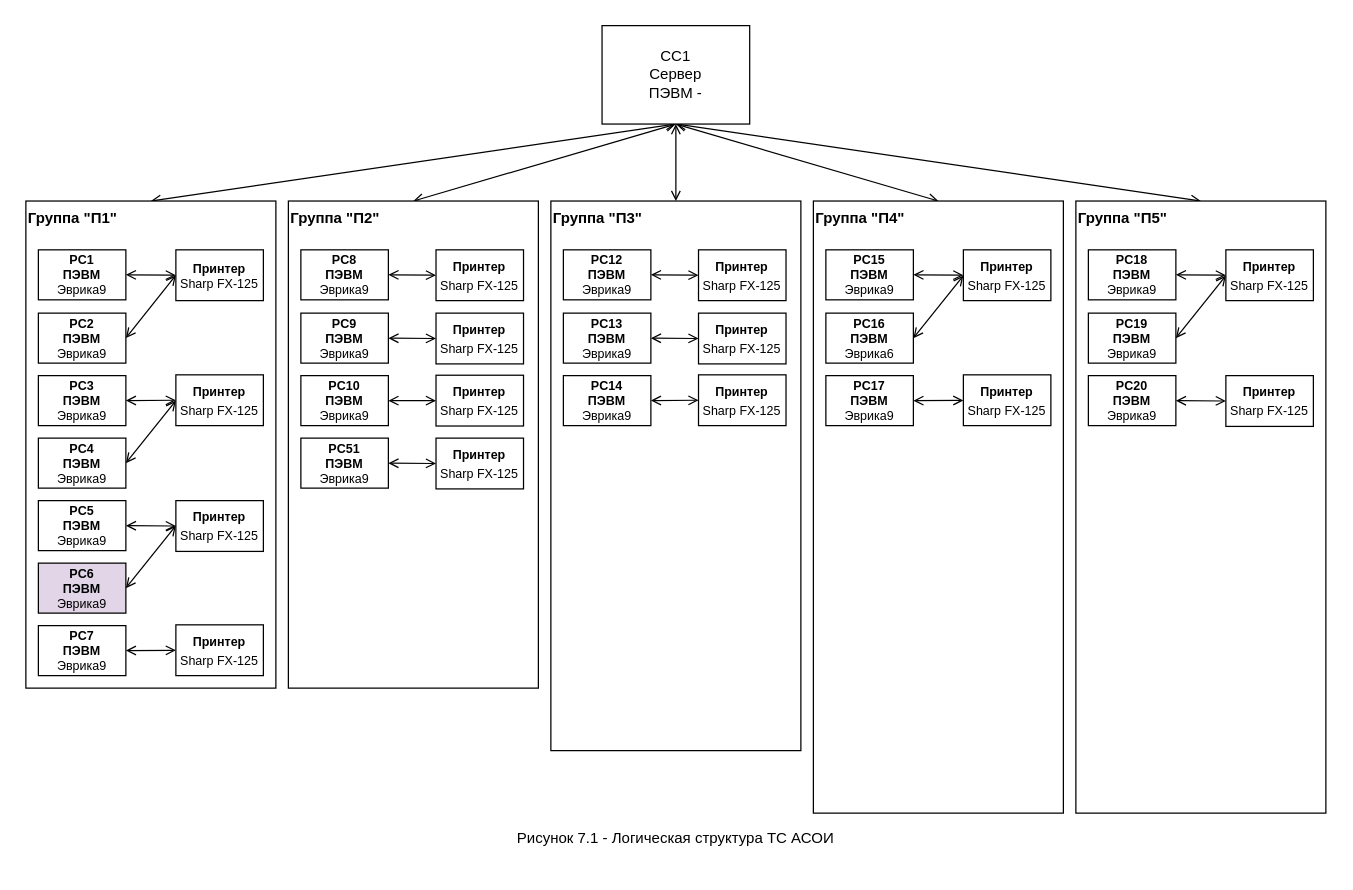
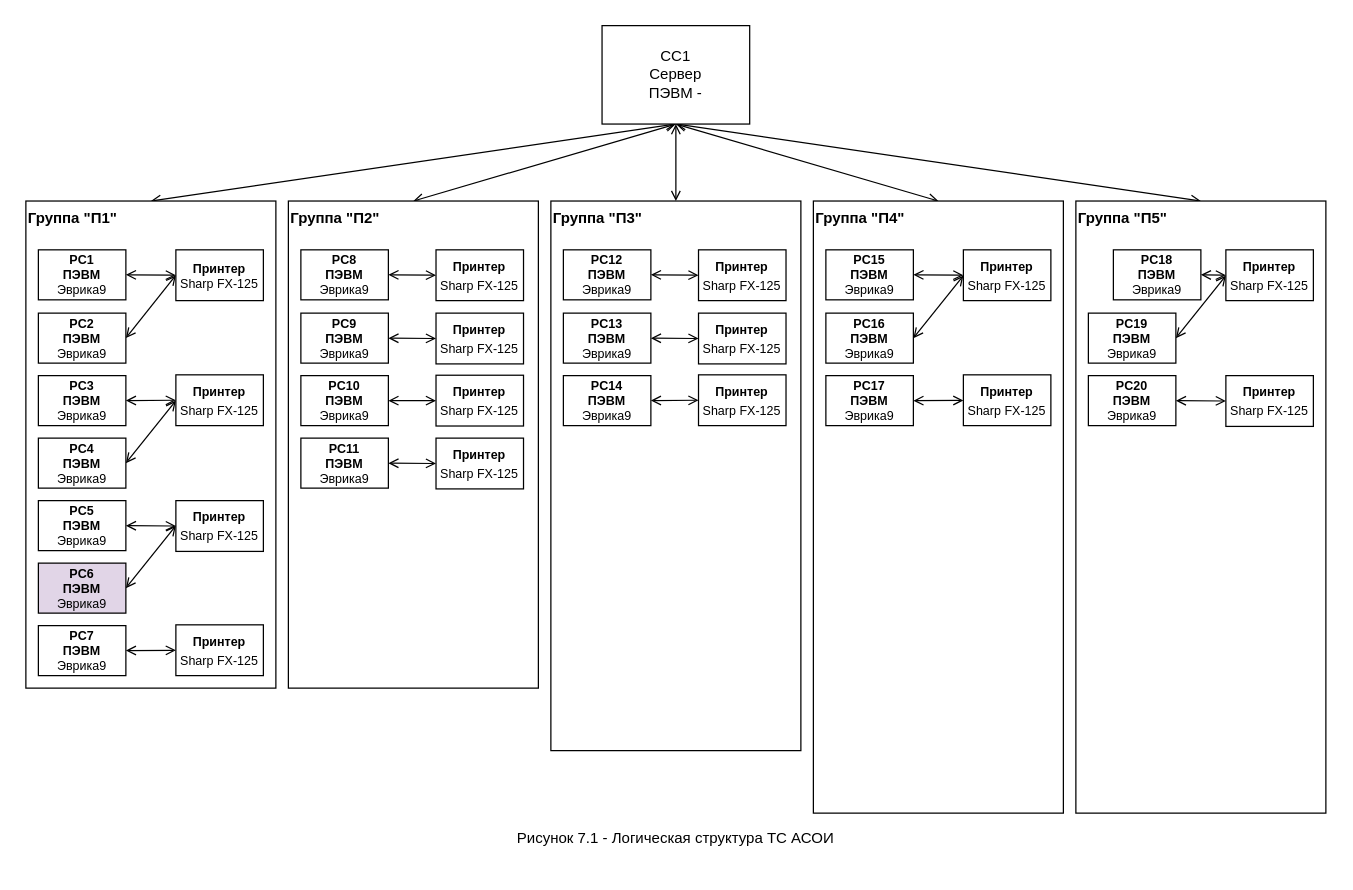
- <mxCell id="38" value="&lt;b&gt;PC18&lt;br style=&quot;font-size: 10px&quot;&gt;ПЭВМ&lt;/b&gt;&lt;br style=&quot;font-size: 10px&quot;&gt;Эврика9" style="rounded=0;whiteSpace=wrap;html=1;fontSize=10;" parent="1" vertex="1"><mxGeometry x="870" y="199.37" width="70" height="40" as="geometry" /></mxCell>
+ <mxCell id="38" value="&lt;b&gt;PC18&lt;br style=&quot;font-size: 10px&quot;&gt;ПЭВМ&lt;/b&gt;&lt;br style=&quot;font-size: 10px&quot;&gt;Эврика9" style="rounded=0;whiteSpace=wrap;html=1;fontSize=10;" parent="1" vertex="1"><mxGeometry x="890" y="199.37" width="70" height="40" as="geometry" /></mxCell>
- <mxCell id="31" value="&lt;b&gt;PC16&lt;br style=&quot;font-size: 10px&quot;&gt;ПЭВМ&lt;/b&gt;&lt;br style=&quot;font-size: 10px&quot;&gt;Эврика6" style="rounded=0;whiteSpace=wrap;html=1;fontSize=10;" parent="1" vertex="1"><mxGeometry x="660" y="250" width="70" height="40" as="geometry" /></mxCell>
+ <mxCell id="31" value="&lt;b&gt;PC16&lt;br style=&quot;font-size: 10px&quot;&gt;ПЭВМ&lt;/b&gt;&lt;br style=&quot;font-size: 10px&quot;&gt;Эврика9" style="rounded=0;whiteSpace=wrap;html=1;fontSize=10;" parent="1" vertex="1"><mxGeometry x="660" y="250" width="70" height="40" as="geometry" /></mxCell>
- <mxCell id="53" value="&lt;b&gt;PC51&lt;br style=&quot;font-size: 10px&quot;&gt;ПЭВМ&lt;br style=&quot;font-size: 10px&quot;&gt;&lt;/b&gt;Эврика9" style="rounded=0;whiteSpace=wrap;html=1;fontSize=10;" parent="1" vertex="1"><mxGeometry x="240" y="350" width="70" height="40" as="geometry" /></mxCell>
+ <mxCell id="53" value="&lt;b&gt;PC11&lt;br style=&quot;font-size: 10px&quot;&gt;ПЭВМ&lt;br style=&quot;font-size: 10px&quot;&gt;&lt;/b&gt;Эврика9" style="rounded=0;whiteSpace=wrap;html=1;fontSize=10;" parent="1" vertex="1"><mxGeometry x="240" y="350" width="70" height="40" as="geometry" /></mxCell>
